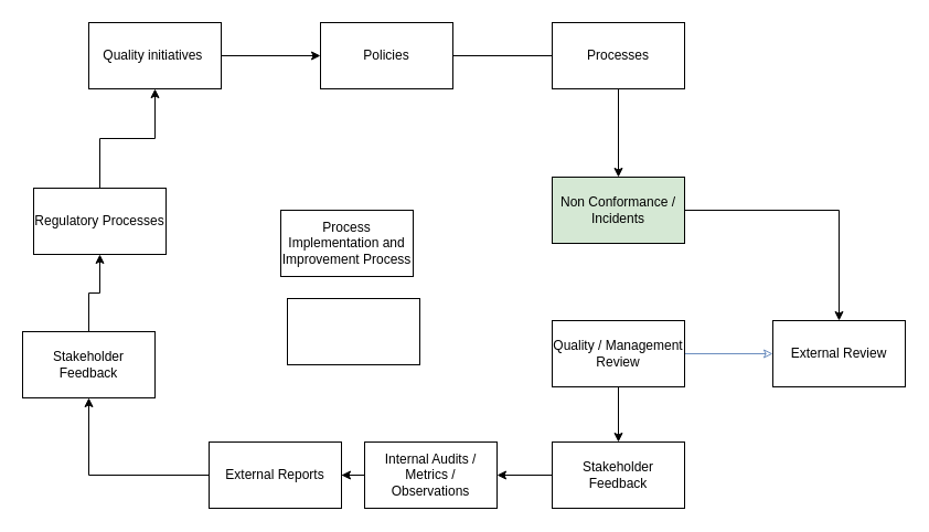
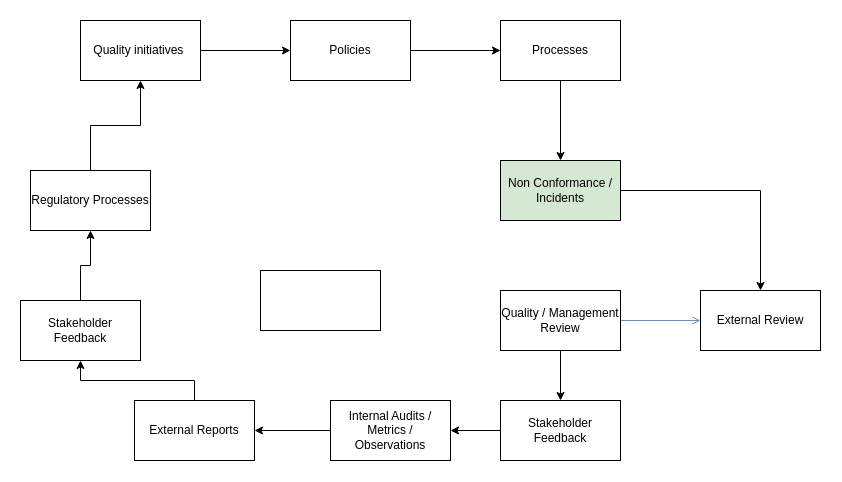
- <mxCell id="3" value="" style="edgeStyle=orthogonalEdgeStyle;rounded=0;orthogonalLoop=1;jettySize=auto;html=1;endArrow=none;" parent="1" source="4" target="6" edge="1"><mxGeometry relative="1" as="geometry" /></mxCell>
+ <mxCell id="3" value="" style="edgeStyle=orthogonalEdgeStyle;rounded=0;orthogonalLoop=1;jettySize=auto;html=1;" parent="1" source="4" target="6" edge="1"><mxGeometry relative="1" as="geometry" /></mxCell>
- <mxCell id="2" value="Process Implementation and Improvement Process" style="rounded=0;whiteSpace=wrap;html=1;" parent="1" vertex="1"><mxGeometry x="254" y="190" width="120" height="60" as="geometry" /></mxCell>
- <mxCell id="9" value="" style="edgeStyle=orthogonalEdgeStyle;rounded=0;orthogonalLoop=1;jettySize=auto;html=1;endArrow=classic;endFill=0;fillColor=#dae8fc;strokeColor=#6c8ebf;" parent="1" source="11" target="14" edge="1"><mxGeometry relative="1" as="geometry" /></mxCell>
+ <mxCell id="9" value="" style="edgeStyle=orthogonalEdgeStyle;rounded=0;orthogonalLoop=1;jettySize=auto;html=1;endArrow=open;endFill=0;fillColor=#dae8fc;strokeColor=#6c8ebf;" parent="1" source="11" target="14" edge="1"><mxGeometry relative="1" as="geometry" /></mxCell>
- <mxCell id="23" value="External Reports" style="rounded=0;whiteSpace=wrap;html=1;" parent="1" vertex="1"><mxGeometry x="189" y="400" width="120" height="60" as="geometry" /></mxCell>
+ <mxCell id="23" value="External Reports" style="rounded=0;whiteSpace=wrap;html=1;" parent="1" vertex="1"><mxGeometry x="134" y="400" width="120" height="60" as="geometry" /></mxCell>
